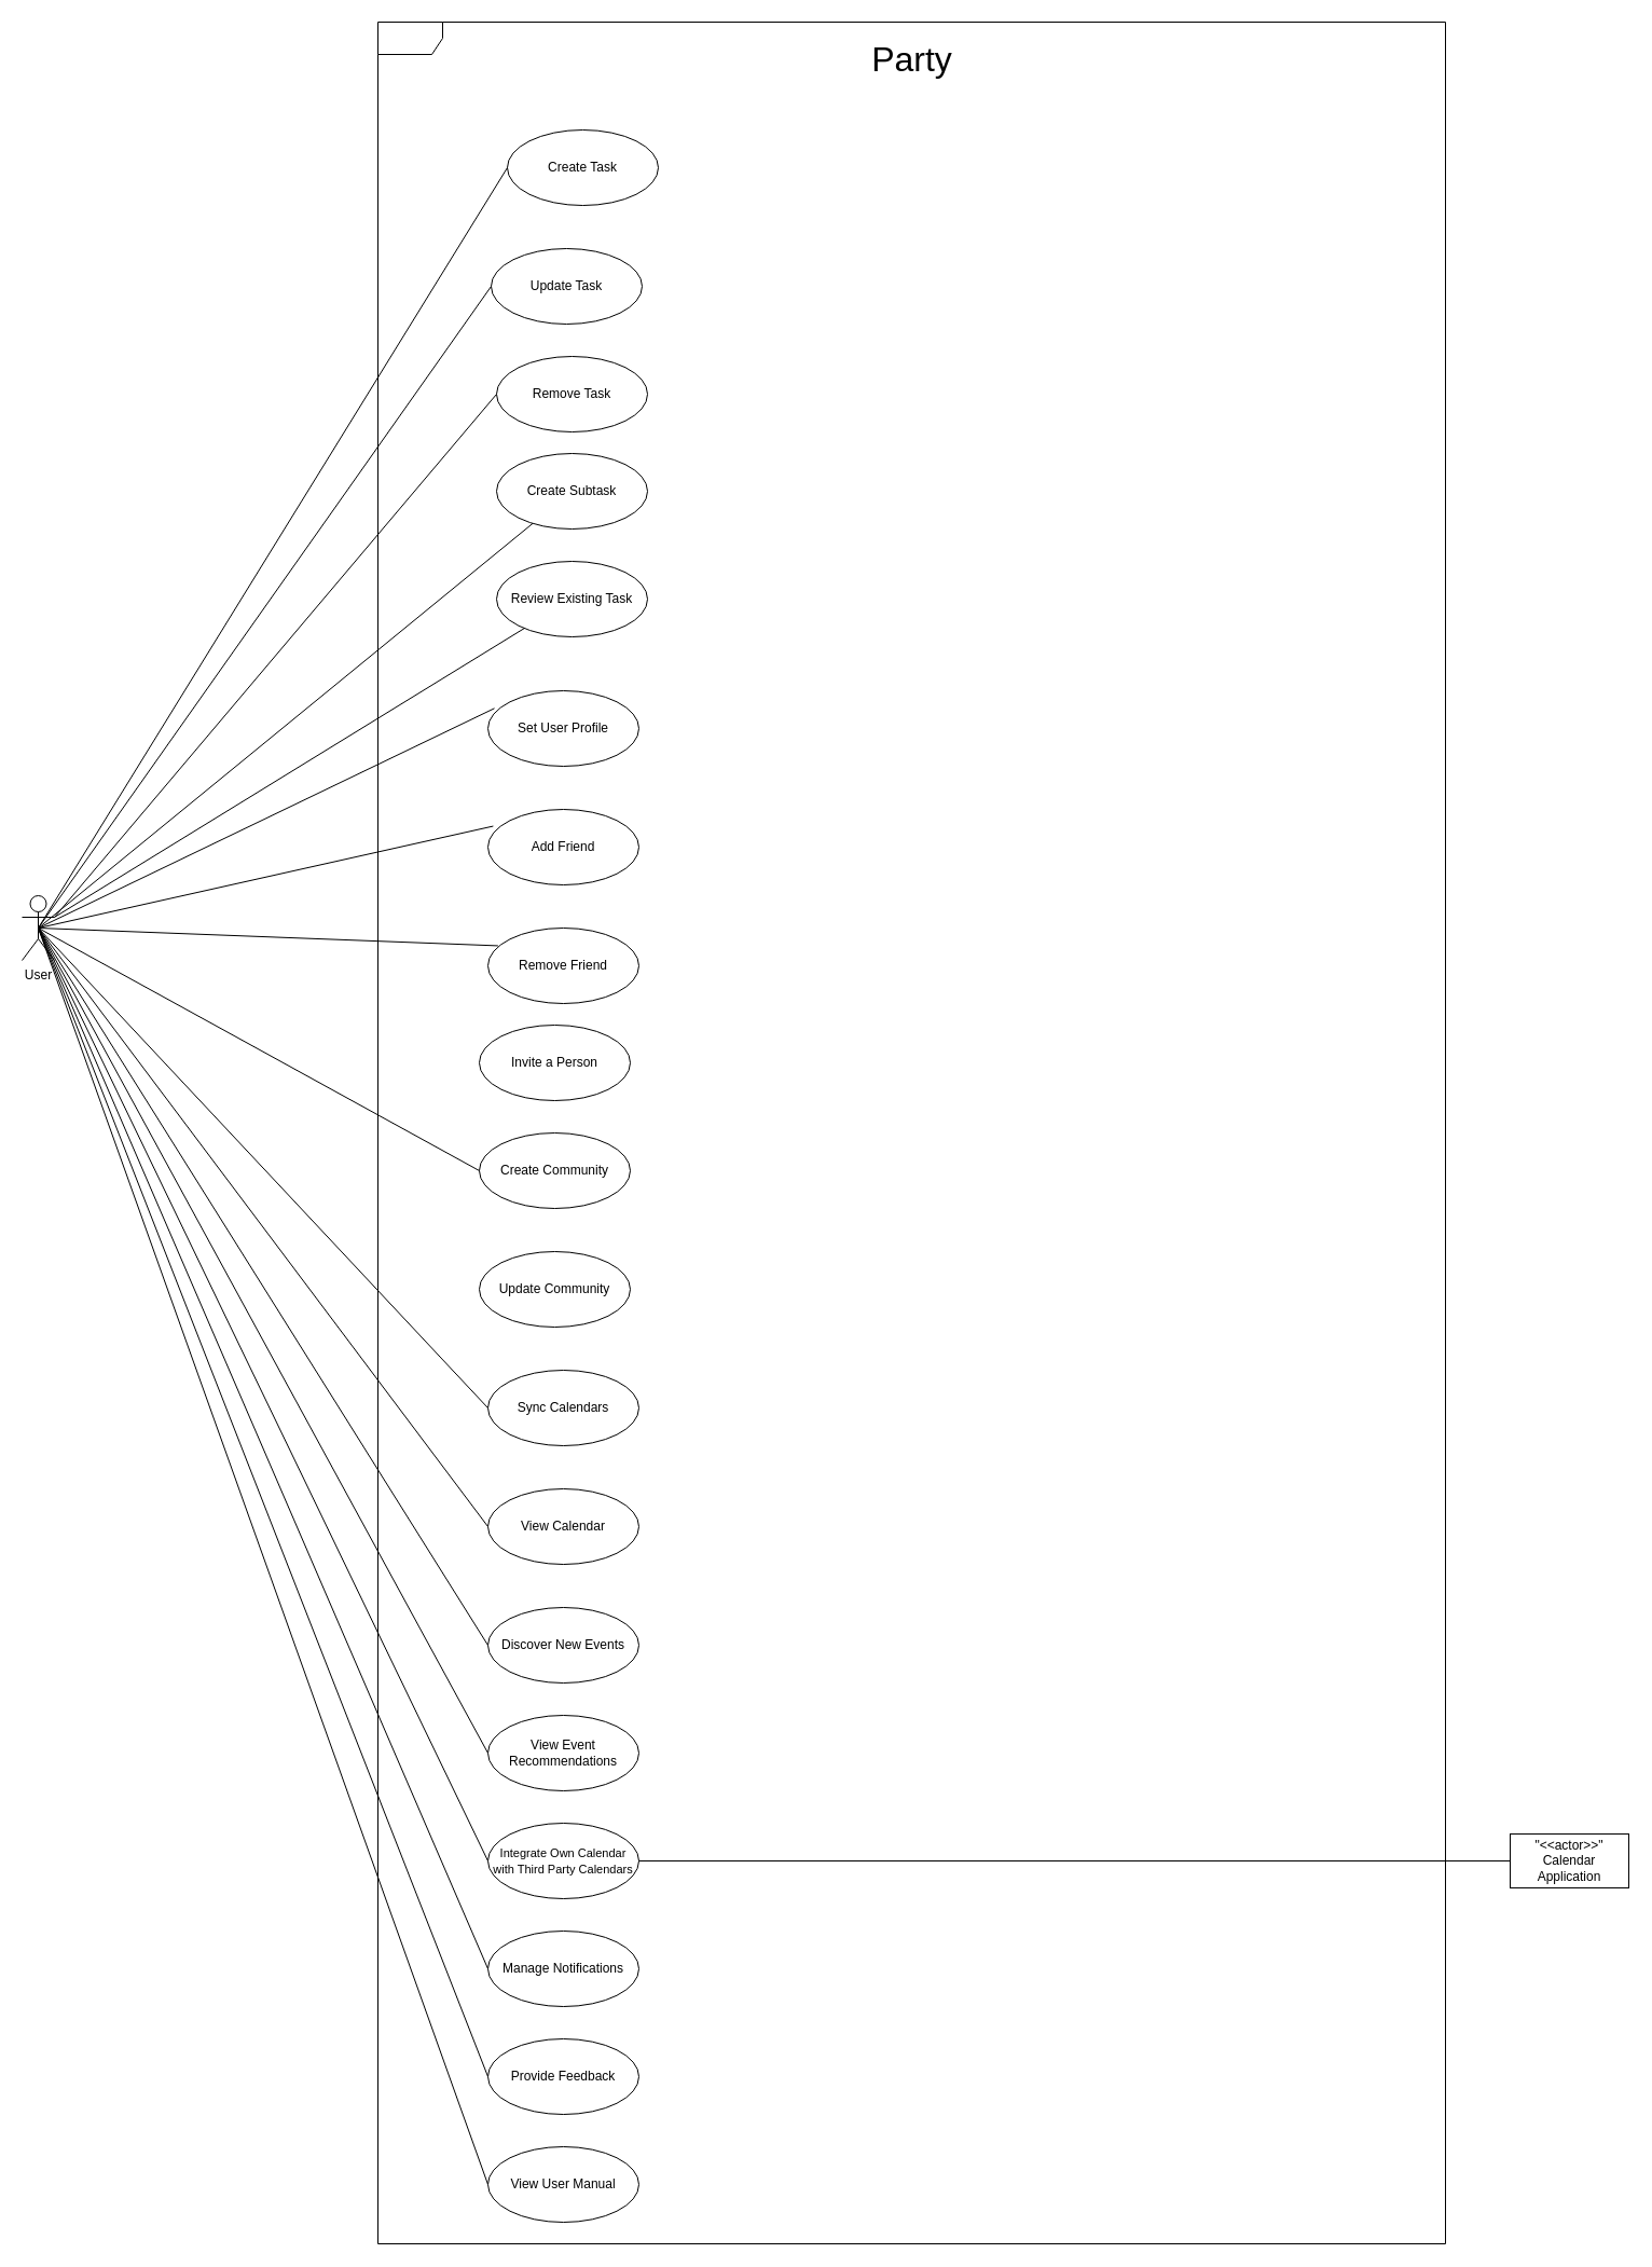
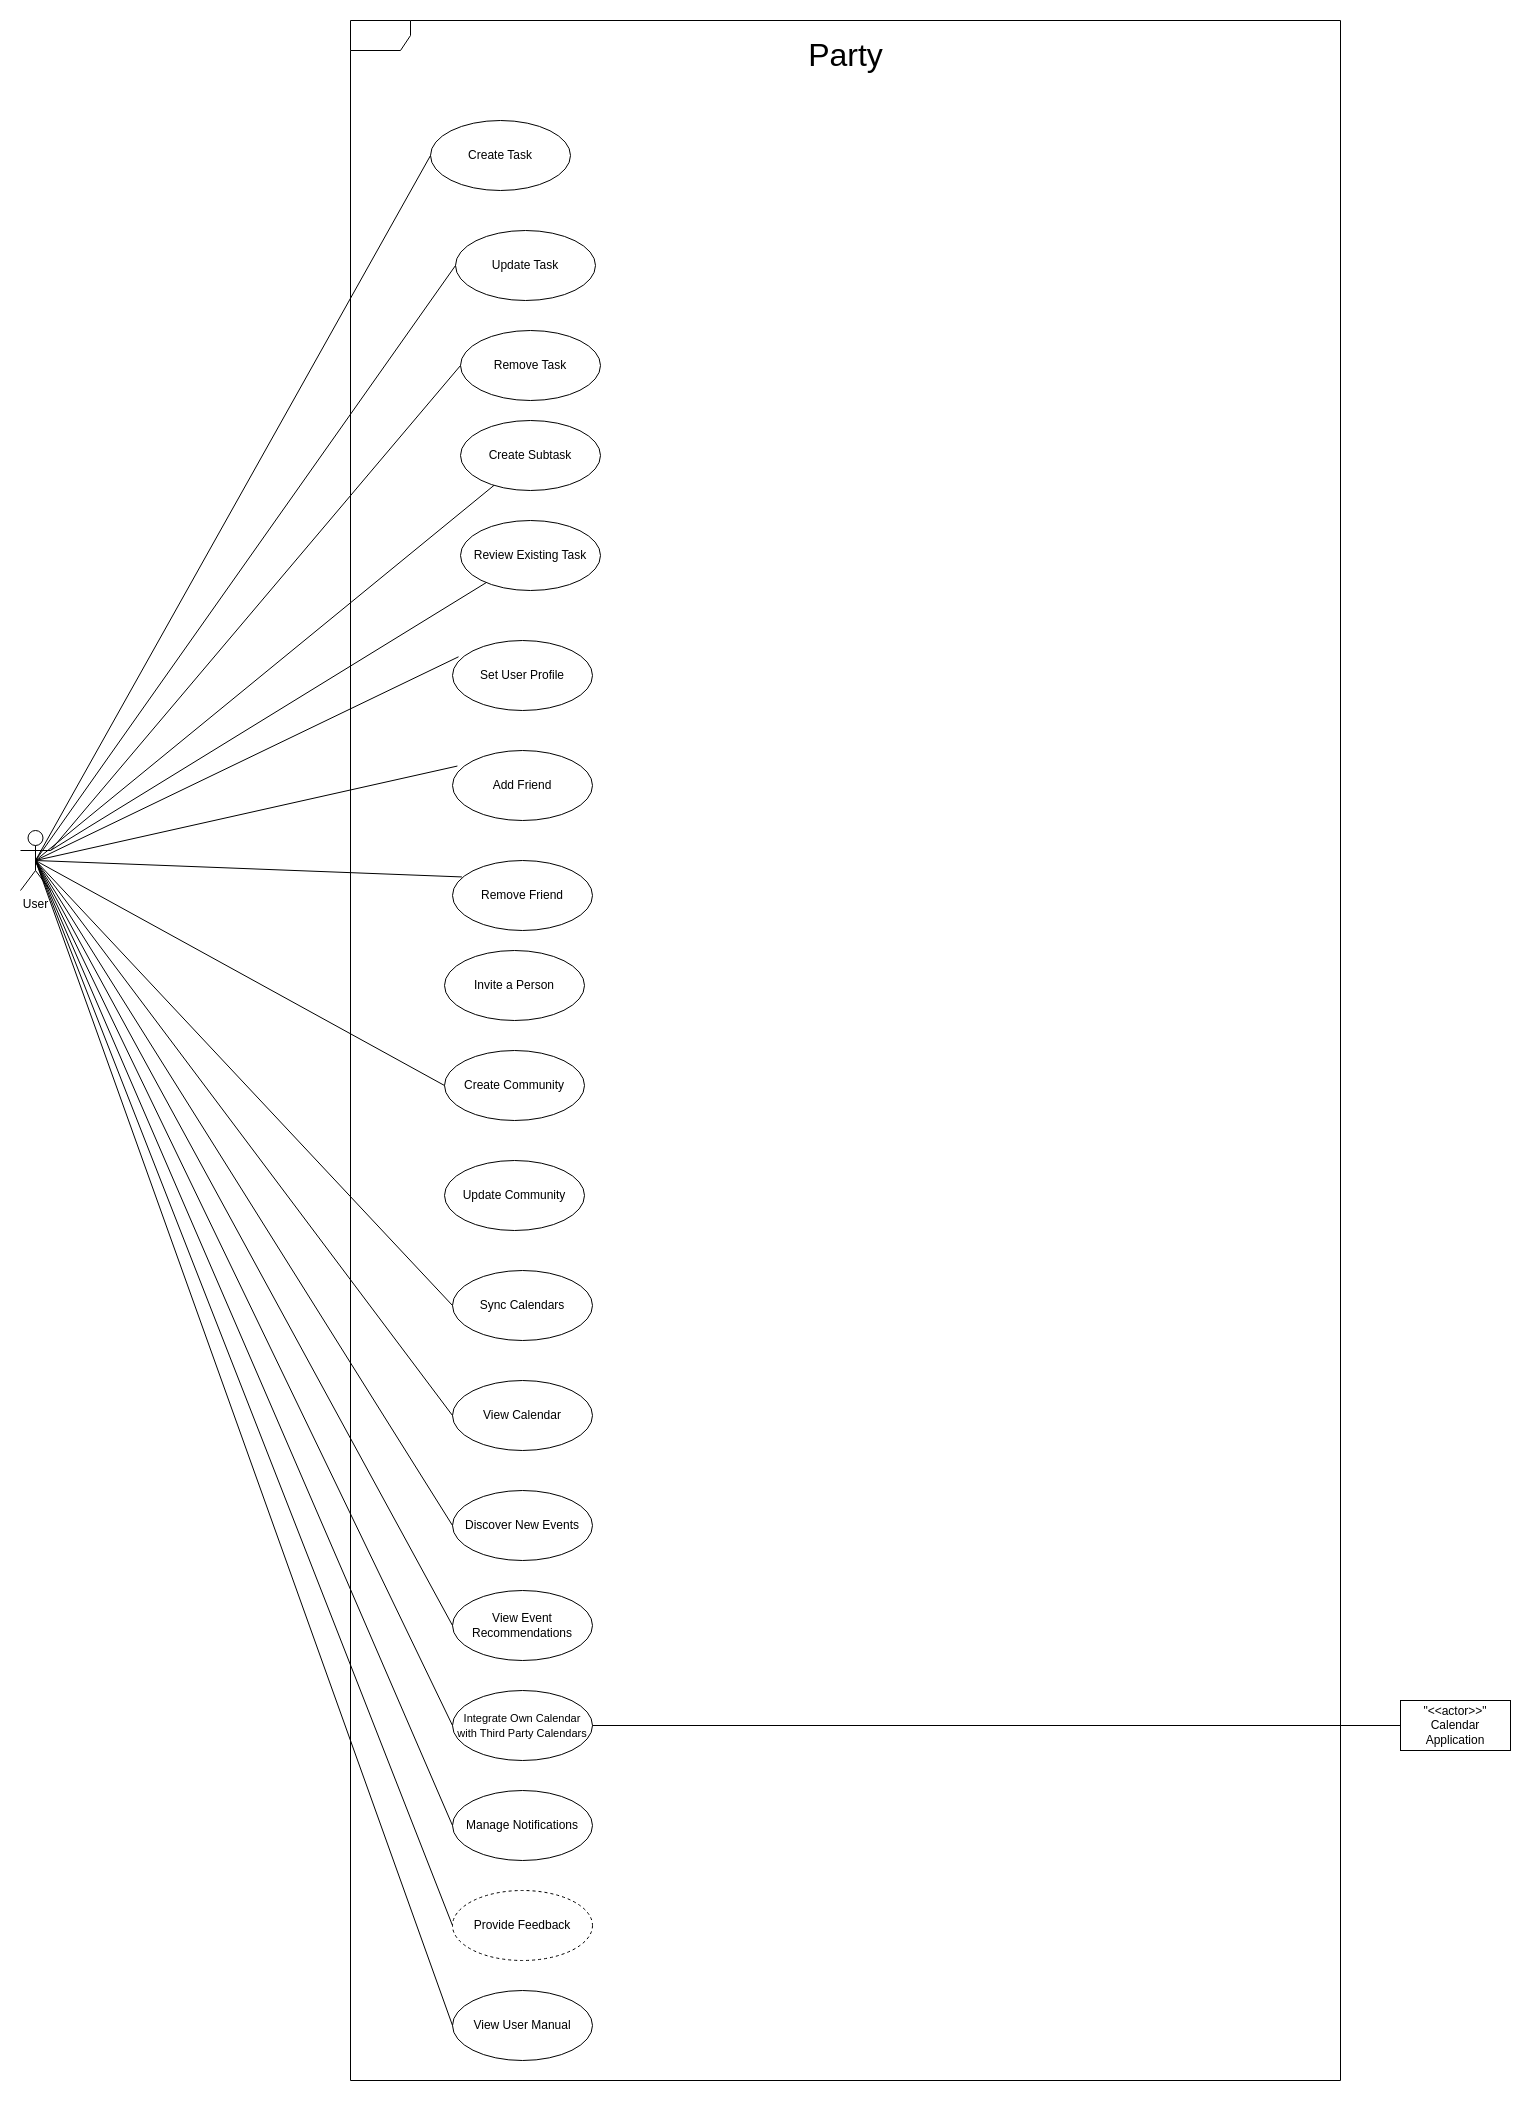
- <mxCell id="4" value="Create Task" style="ellipse;whiteSpace=wrap;html=1;" parent="1" vertex="1"><mxGeometry x="470" y="120" width="140" height="70" as="geometry" /></mxCell>
+ <mxCell id="4" value="Create Task" style="ellipse;whiteSpace=wrap;html=1;" parent="1" vertex="1"><mxGeometry x="430" y="120" width="140" height="70" as="geometry" /></mxCell>
- <mxCell id="22" value="Provide Feedback" style="ellipse;whiteSpace=wrap;html=1;" parent="1" vertex="1"><mxGeometry x="452" y="1890" width="140" height="70" as="geometry" /></mxCell>
+ <mxCell id="22" value="Provide Feedback" style="ellipse;whiteSpace=wrap;html=1;dashed=1;" parent="1" vertex="1"><mxGeometry x="452" y="1890" width="140" height="70" as="geometry" /></mxCell>
